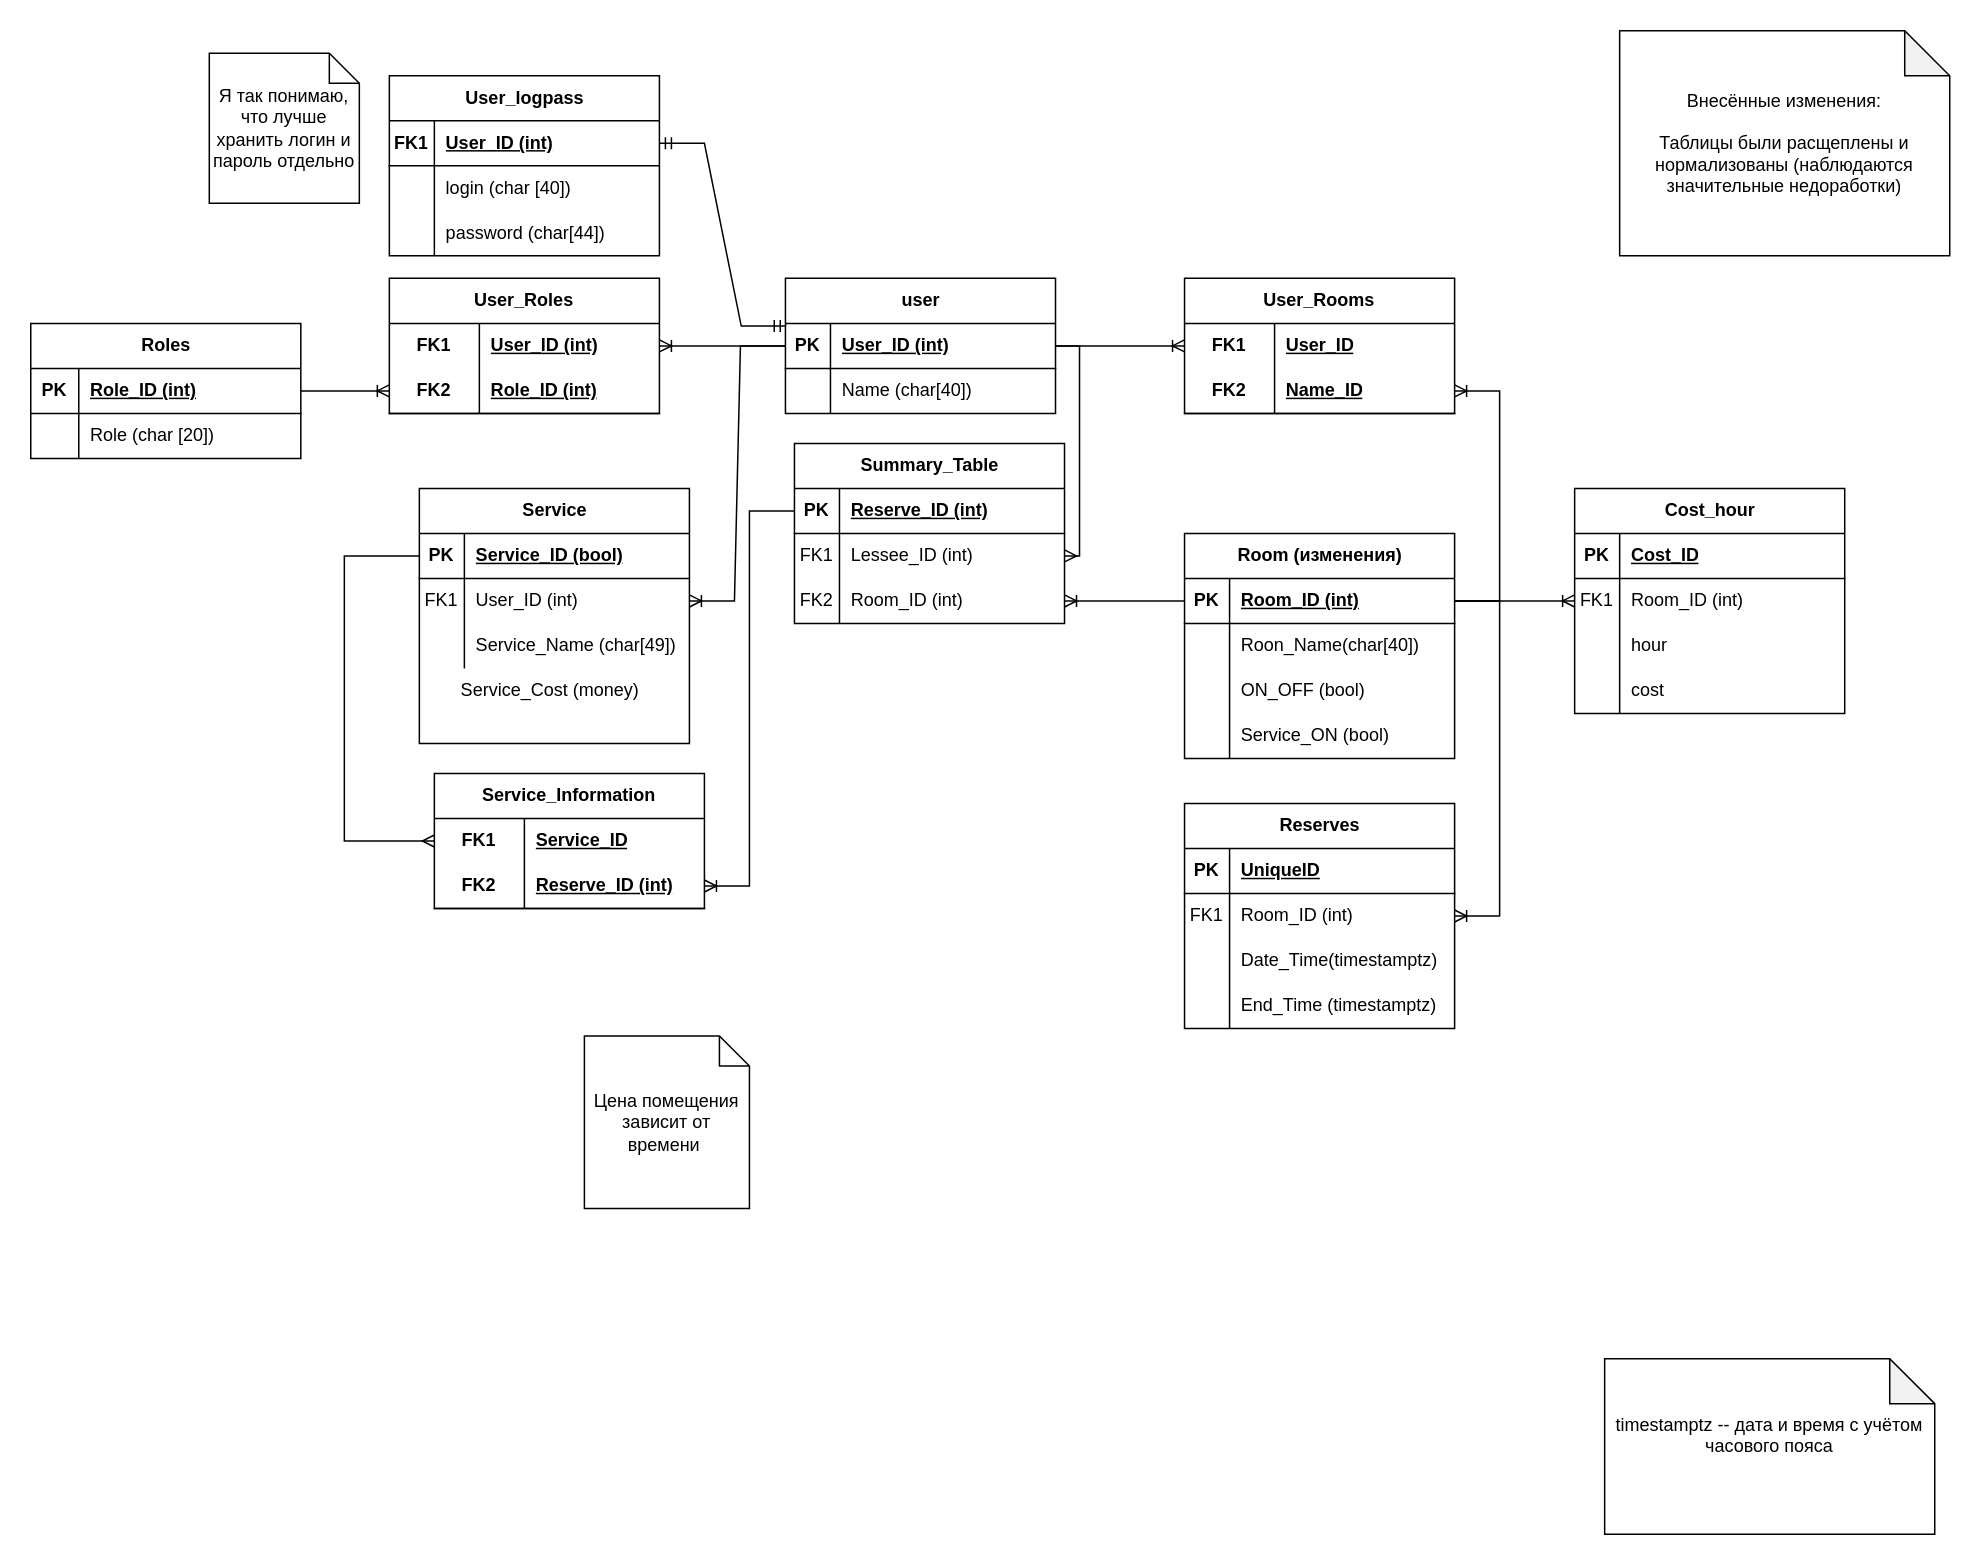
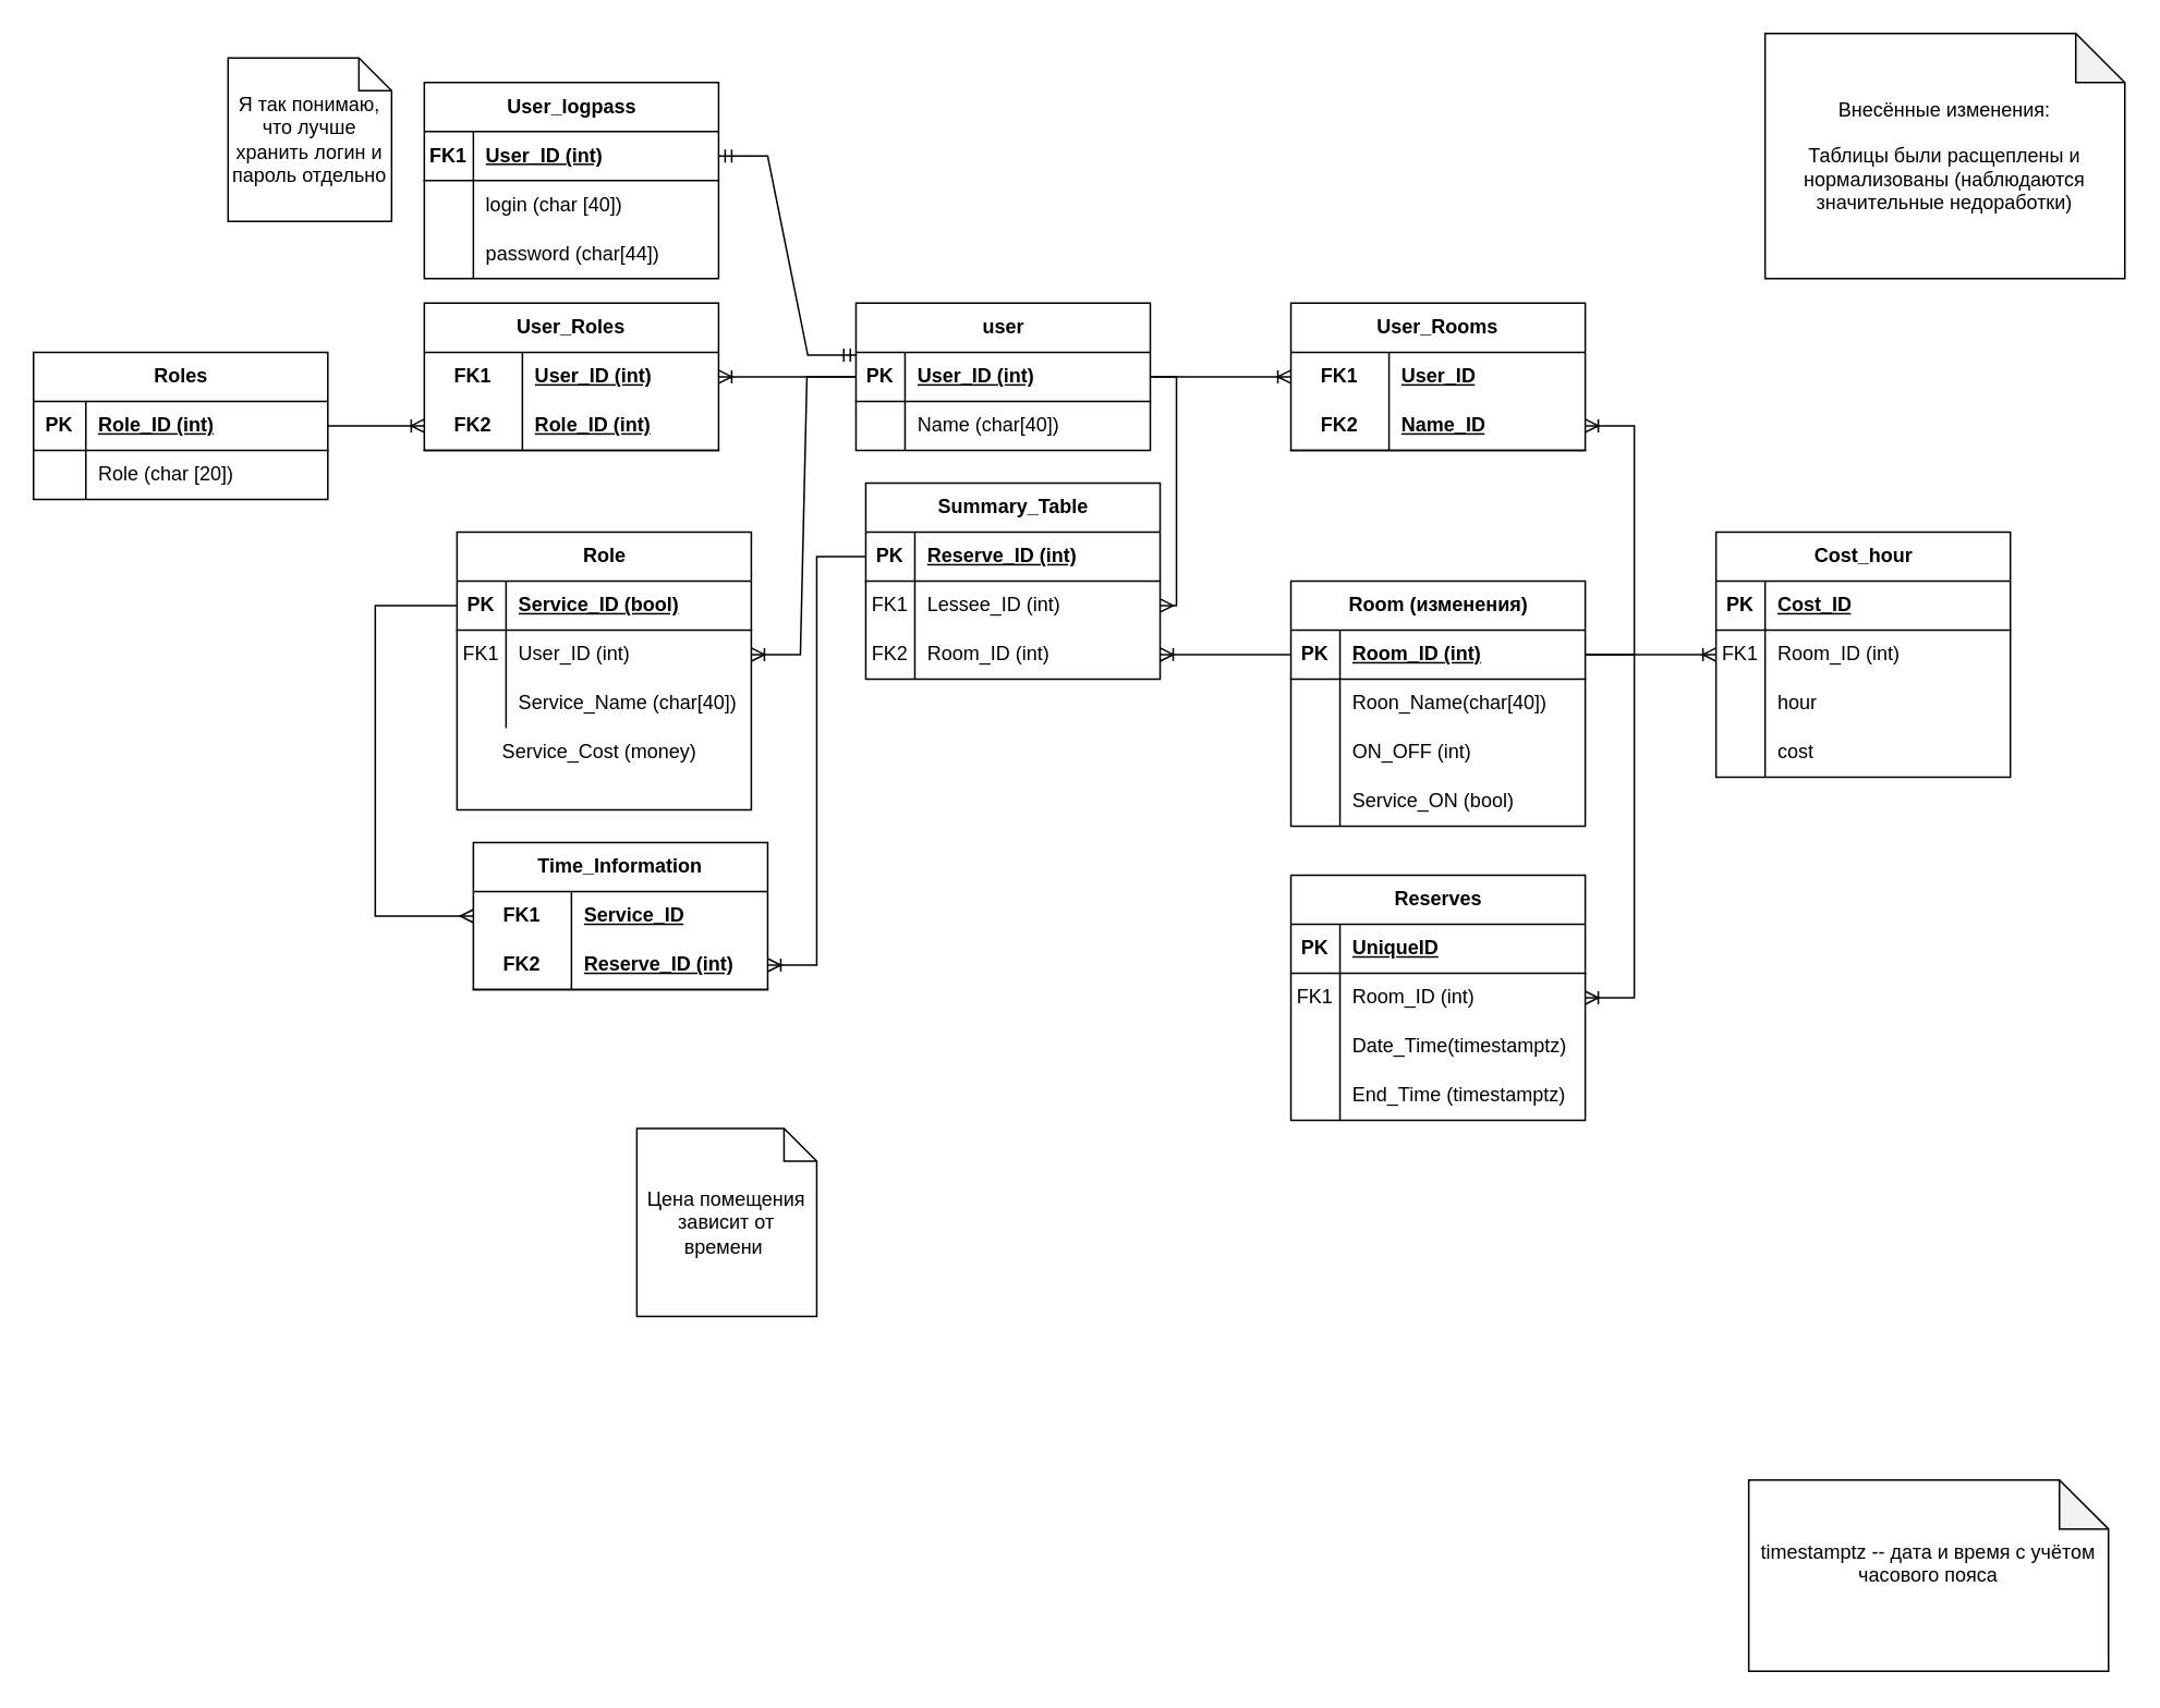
- <mxCell id="37" value="Service" style="shape=table;startSize=30;container=1;collapsible=1;childLayout=tableLayout;fixedRows=1;rowLines=0;fontStyle=1;align=center;resizeLast=1;html=1;" parent="1" vertex="1"><mxGeometry x="279" y="325" width="180" height="170" as="geometry" /></mxCell>
+ <mxCell id="37" value="Role" style="shape=table;startSize=30;container=1;collapsible=1;childLayout=tableLayout;fixedRows=1;rowLines=0;fontStyle=1;align=center;resizeLast=1;html=1;" parent="1" vertex="1"><mxGeometry x="279" y="325" width="180" height="170" as="geometry" /></mxCell>
- <mxCell id="46" value="Service_Name (char[49])" style="shape=partialRectangle;connectable=0;fillColor=none;top=0;left=0;bottom=0;right=0;align=left;spacingLeft=6;overflow=hidden;whiteSpace=wrap;html=1;" parent="44" vertex="1"><mxGeometry x="30" width="150" height="30" as="geometry"><mxRectangle width="150" height="30" as="alternateBounds" /></mxGeometry></mxCell>
+ <mxCell id="46" value="Service_Name (char[40])" style="shape=partialRectangle;connectable=0;fillColor=none;top=0;left=0;bottom=0;right=0;align=left;spacingLeft=6;overflow=hidden;whiteSpace=wrap;html=1;" parent="44" vertex="1"><mxGeometry x="30" width="150" height="30" as="geometry"><mxRectangle width="150" height="30" as="alternateBounds" /></mxGeometry></mxCell>
- <mxCell id="128" value="ON_OFF (bool)" style="shape=partialRectangle;connectable=0;fillColor=none;top=0;left=0;bottom=0;right=0;align=left;spacingLeft=6;overflow=hidden;whiteSpace=wrap;html=1;" vertex="1" parent="126"><mxGeometry x="30" width="150" height="30" as="geometry"><mxRectangle width="150" height="30" as="alternateBounds" /></mxGeometry></mxCell>
+ <mxCell id="128" value="ON_OFF (int)" style="shape=partialRectangle;connectable=0;fillColor=none;top=0;left=0;bottom=0;right=0;align=left;spacingLeft=6;overflow=hidden;whiteSpace=wrap;html=1;" vertex="1" parent="126"><mxGeometry x="30" width="150" height="30" as="geometry"><mxRectangle width="150" height="30" as="alternateBounds" /></mxGeometry></mxCell>
- <mxCell id="29" value="Service_Information" style="shape=table;startSize=30;container=1;collapsible=1;childLayout=tableLayout;fixedRows=1;rowLines=0;fontStyle=1;align=center;resizeLast=1;html=1;whiteSpace=wrap;" parent="1" vertex="1"><mxGeometry x="289" y="515" width="180" height="90" as="geometry" /></mxCell>
+ <mxCell id="29" value="Time_Information" style="shape=table;startSize=30;container=1;collapsible=1;childLayout=tableLayout;fixedRows=1;rowLines=0;fontStyle=1;align=center;resizeLast=1;html=1;whiteSpace=wrap;" parent="1" vertex="1"><mxGeometry x="289" y="515" width="180" height="90" as="geometry" /></mxCell>
